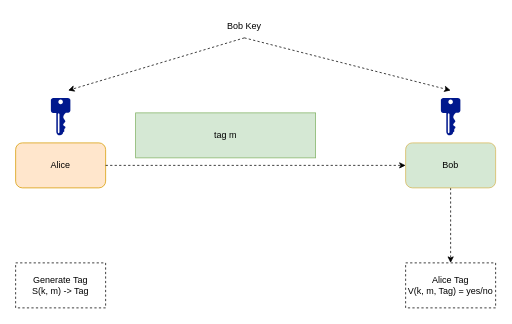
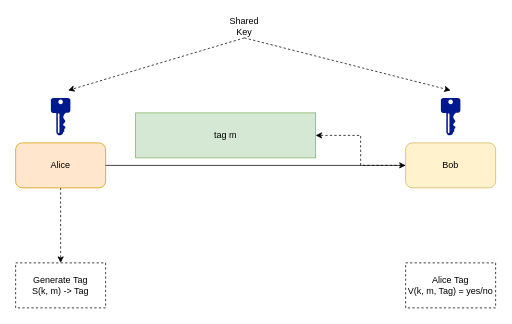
- <mxCell id="11" value="Bob Key" style="text;html=1;align=center;verticalAlign=middle;whiteSpace=wrap;rounded=0;" vertex="1" parent="1"><mxGeometry x="295" y="20" width="60" height="30" as="geometry" /></mxCell>
+ <mxCell id="11" value="Shared Key" style="text;html=1;align=center;verticalAlign=middle;whiteSpace=wrap;rounded=0;" vertex="1" parent="1"><mxGeometry x="295" y="20" width="60" height="30" as="geometry" /></mxCell>
- <mxCell id="6" value="" style="endArrow=classic;html=1;rounded=0;exitX=1;exitY=0.5;exitDx=0;exitDy=0;entryX=0;entryY=0.5;entryDx=0;entryDy=0;dashed=1;" edge="1" parent="1" source="3" target="5"><mxGeometry width="50" height="50" relative="1" as="geometry"><mxPoint x="300" y="270" as="sourcePoint" /><mxPoint x="350" y="220" as="targetPoint" /></mxGeometry></mxCell>
+ <mxCell id="6" value="" style="endArrow=classic;html=1;rounded=0;exitX=1;exitY=0.5;exitDx=0;exitDy=0;entryX=0;entryY=0.5;entryDx=0;entryDy=0;" edge="1" parent="1" source="3" target="5"><mxGeometry width="50" height="50" relative="1" as="geometry"><mxPoint x="300" y="270" as="sourcePoint" /><mxPoint x="350" y="220" as="targetPoint" /></mxGeometry></mxCell>
- <mxCell id="5" value="Bob" style="rounded=1;whiteSpace=wrap;html=1;fillColor=#d5e8d4;strokeColor=#d6b656;" vertex="1" parent="1"><mxGeometry x="540" y="190" width="120" height="60" as="geometry" /></mxCell>
+ <mxCell id="5" value="Bob" style="rounded=1;whiteSpace=wrap;html=1;fillColor=#fff2cc;strokeColor=#d6b656;" vertex="1" parent="1"><mxGeometry x="540" y="190" width="120" height="60" as="geometry" /></mxCell>
+ <mxCell id="2" value="" style="edgeStyle=orthogonalEdgeStyle;rounded=0;orthogonalLoop=1;jettySize=auto;html=1;dashed=1;" edge="1" parent="1" source="3" target="8"><mxGeometry relative="1" as="geometry" /></mxCell>
- <mxCell id="4" value="" style="edgeStyle=orthogonalEdgeStyle;rounded=0;orthogonalLoop=1;jettySize=auto;html=1;dashed=1;" edge="1" parent="1" source="5" target="9"><mxGeometry relative="1" as="geometry" /></mxCell>
+ <mxCell id="4" value="" style="edgeStyle=orthogonalEdgeStyle;rounded=0;orthogonalLoop=1;jettySize=auto;html=1;dashed=1;" edge="1" parent="1" source="5" target="7"><mxGeometry relative="1" as="geometry" /></mxCell>
